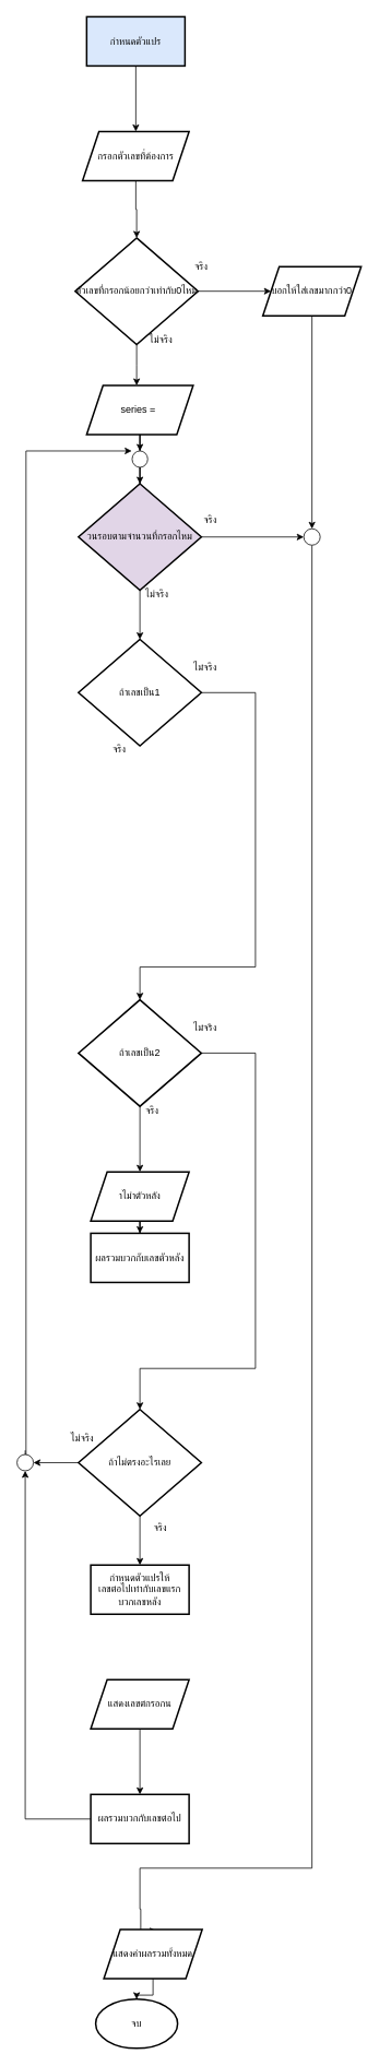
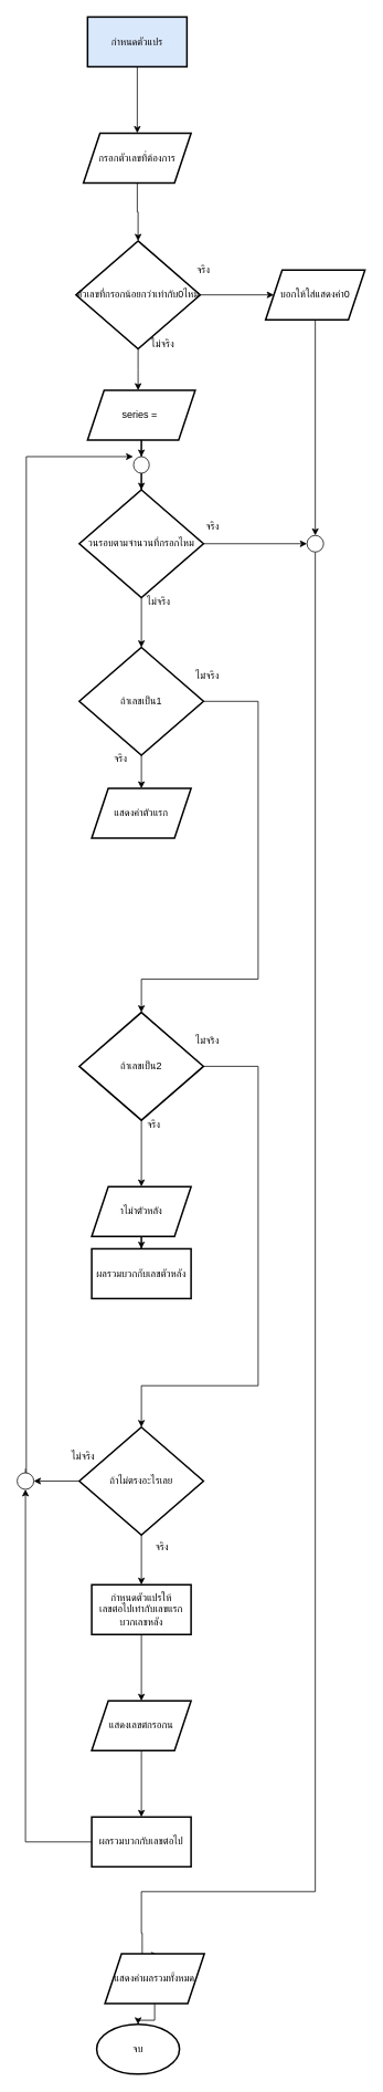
- <mxCell id="17" value="บอกให้ใส่เลขมากกว่า0" style="shape=parallelogram;perimeter=parallelogramPerimeter;whiteSpace=wrap;html=1;fixedSize=1;strokeWidth=2;" vertex="1" parent="1"><mxGeometry x="320" y="325" width="120" height="60" as="geometry" /></mxCell>
+ <mxCell id="17" value="บอกให้ใส่แสดงค่า0" style="shape=parallelogram;perimeter=parallelogramPerimeter;whiteSpace=wrap;html=1;fixedSize=1;strokeWidth=2;" vertex="1" parent="1"><mxGeometry x="320" y="325" width="120" height="60" as="geometry" /></mxCell>
- <mxCell id="11" value="วนรอบตามจำนวนที่กรอกไหม" style="rhombus;whiteSpace=wrap;html=1;strokeWidth=2;fillColor=#e1d5e7;" vertex="1" parent="1"><mxGeometry x="95" y="590" width="150" height="130" as="geometry" /></mxCell>
+ <mxCell id="11" value="วนรอบตามจำนวนที่กรอกไหม" style="rhombus;whiteSpace=wrap;html=1;strokeWidth=2;" vertex="1" parent="1"><mxGeometry x="95" y="590" width="150" height="130" as="geometry" /></mxCell>
+ <mxCell id="19" value="" style="edgeStyle=orthogonalEdgeStyle;rounded=0;orthogonalLoop=1;jettySize=auto;html=1;" edge="1" parent="1" source="21" target="23"><mxGeometry relative="1" as="geometry" /></mxCell>
+ <mxCell id="23" value="แสดงค่าตัวแรก" style="shape=parallelogram;perimeter=parallelogramPerimeter;whiteSpace=wrap;html=1;fixedSize=1;strokeWidth=2;" vertex="1" parent="1"><mxGeometry x="110" y="950" width="120" height="60" as="geometry" /></mxCell>
+ <mxCell id="36" value="" style="edgeStyle=orthogonalEdgeStyle;rounded=0;orthogonalLoop=1;jettySize=auto;html=1;" edge="1" parent="1" source="37" target="41"><mxGeometry relative="1" as="geometry" /></mxCell>
